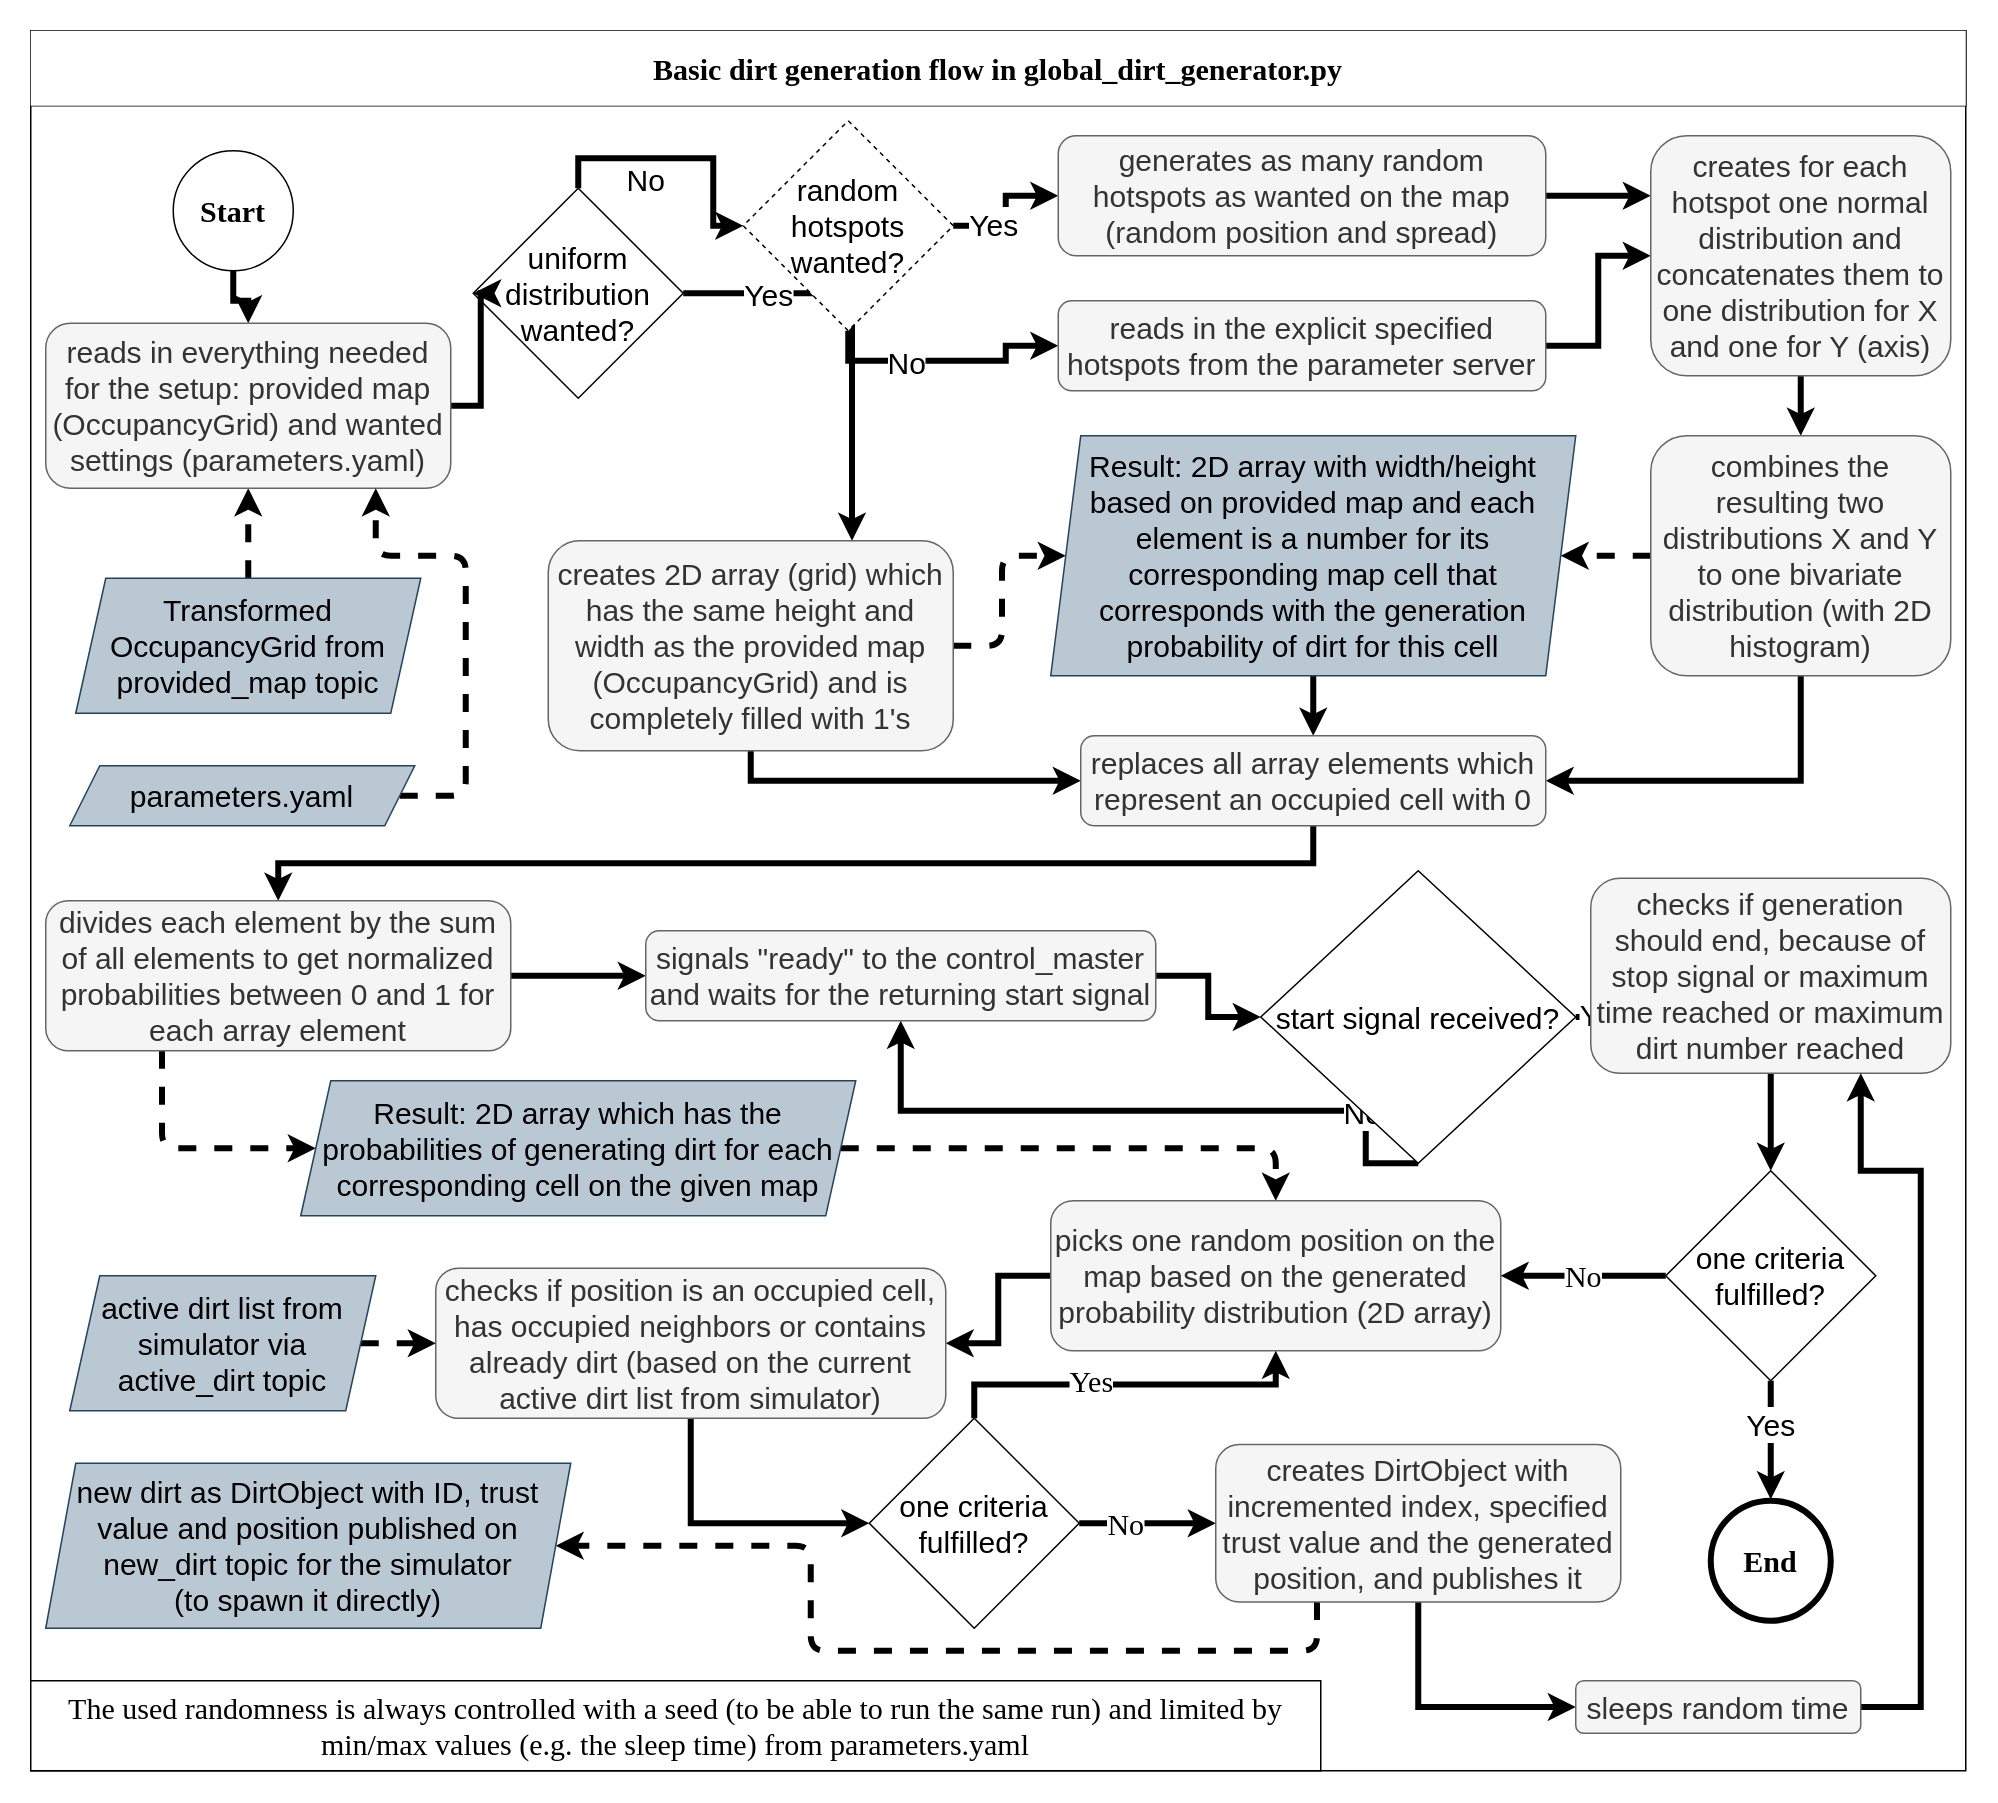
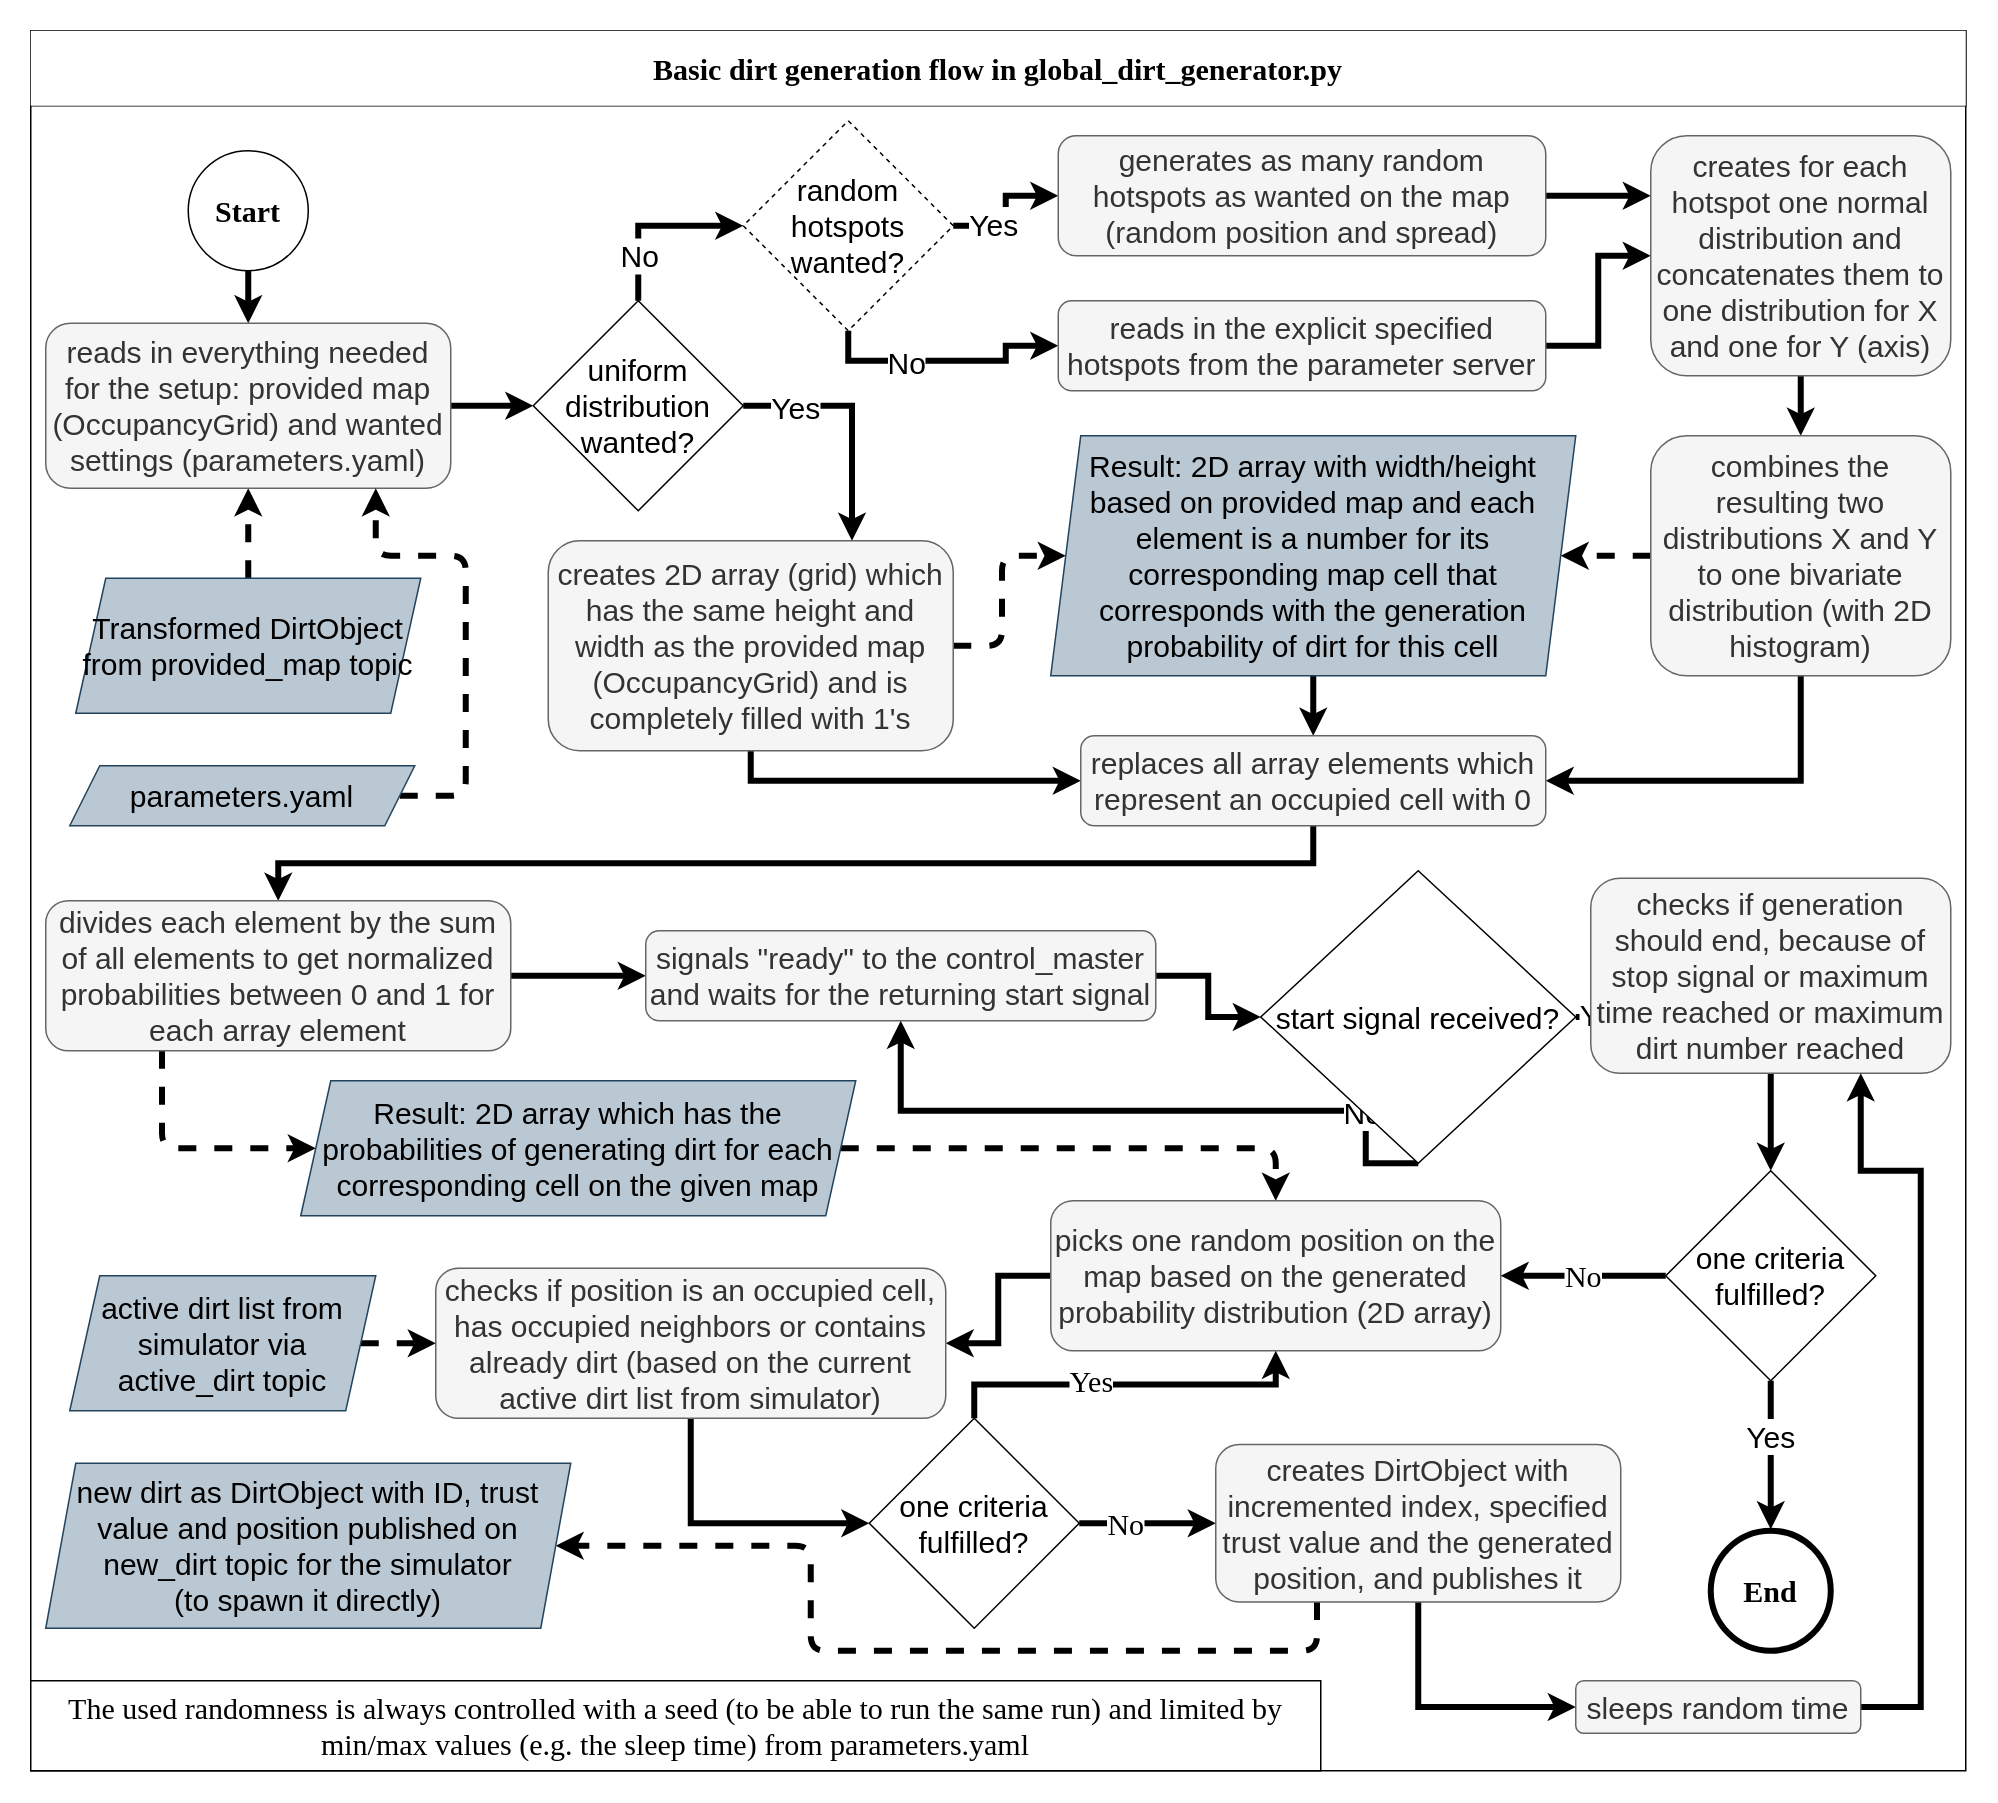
- <mxCell id="4" value="Start" style="ellipse;whiteSpace=wrap;html=1;aspect=fixed;fontSize=20;fontFamily=Verdana;fontStyle=1" parent="1" vertex="1"><mxGeometry x="115" y="100" width="80" height="80" as="geometry" /></mxCell>
+ <mxCell id="4" value="Start" style="ellipse;whiteSpace=wrap;html=1;aspect=fixed;fontSize=20;fontFamily=Verdana;fontStyle=1" parent="1" vertex="1"><mxGeometry x="125" y="100" width="80" height="80" as="geometry" /></mxCell>
- <mxCell id="16" value="uniform &lt;br&gt;distribution &lt;br&gt;wanted?" style="rhombus;whiteSpace=wrap;html=1;fillColor=#ffffff;fontSize=20;" parent="1" vertex="1"><mxGeometry x="315" y="125" width="140" height="140" as="geometry" /></mxCell>
+ <mxCell id="16" value="uniform &lt;br&gt;distribution &lt;br&gt;wanted?" style="rhombus;whiteSpace=wrap;html=1;fillColor=#ffffff;fontSize=20;" parent="1" vertex="1"><mxGeometry x="355" y="200" width="140" height="140" as="geometry" /></mxCell>
- <mxCell id="11" value="Transformed OccupancyGrid from provided_map topic" style="shape=parallelogram;perimeter=parallelogramPerimeter;whiteSpace=wrap;html=1;fixedSize=1;fontSize=20;fillColor=#bac8d3;strokeColor=#23445d;" parent="1" vertex="1"><mxGeometry x="50" y="385" width="230" height="90" as="geometry" /></mxCell>
+ <mxCell id="11" value="Transformed DirtObject from provided_map topic" style="shape=parallelogram;perimeter=parallelogramPerimeter;whiteSpace=wrap;html=1;fixedSize=1;fontSize=20;fillColor=#bac8d3;strokeColor=#23445d;" parent="1" vertex="1"><mxGeometry x="50" y="385" width="230" height="90" as="geometry" /></mxCell>
- <mxCell id="57" value="End" style="ellipse;whiteSpace=wrap;html=1;aspect=fixed;labelBorderColor=none;shadow=0;strokeWidth=4;perimeterSpacing=1;fontFamily=Verdana;fontSize=20;fontStyle=1" parent="1" vertex="1"><mxGeometry x="1140" y="1000" width="80" height="80" as="geometry" /></mxCell>
+ <mxCell id="57" value="End" style="ellipse;whiteSpace=wrap;html=1;aspect=fixed;labelBorderColor=none;shadow=0;strokeWidth=4;perimeterSpacing=1;fontFamily=Verdana;fontSize=20;fontStyle=1" parent="1" vertex="1"><mxGeometry x="1140" y="1020" width="80" height="80" as="geometry" /></mxCell>
